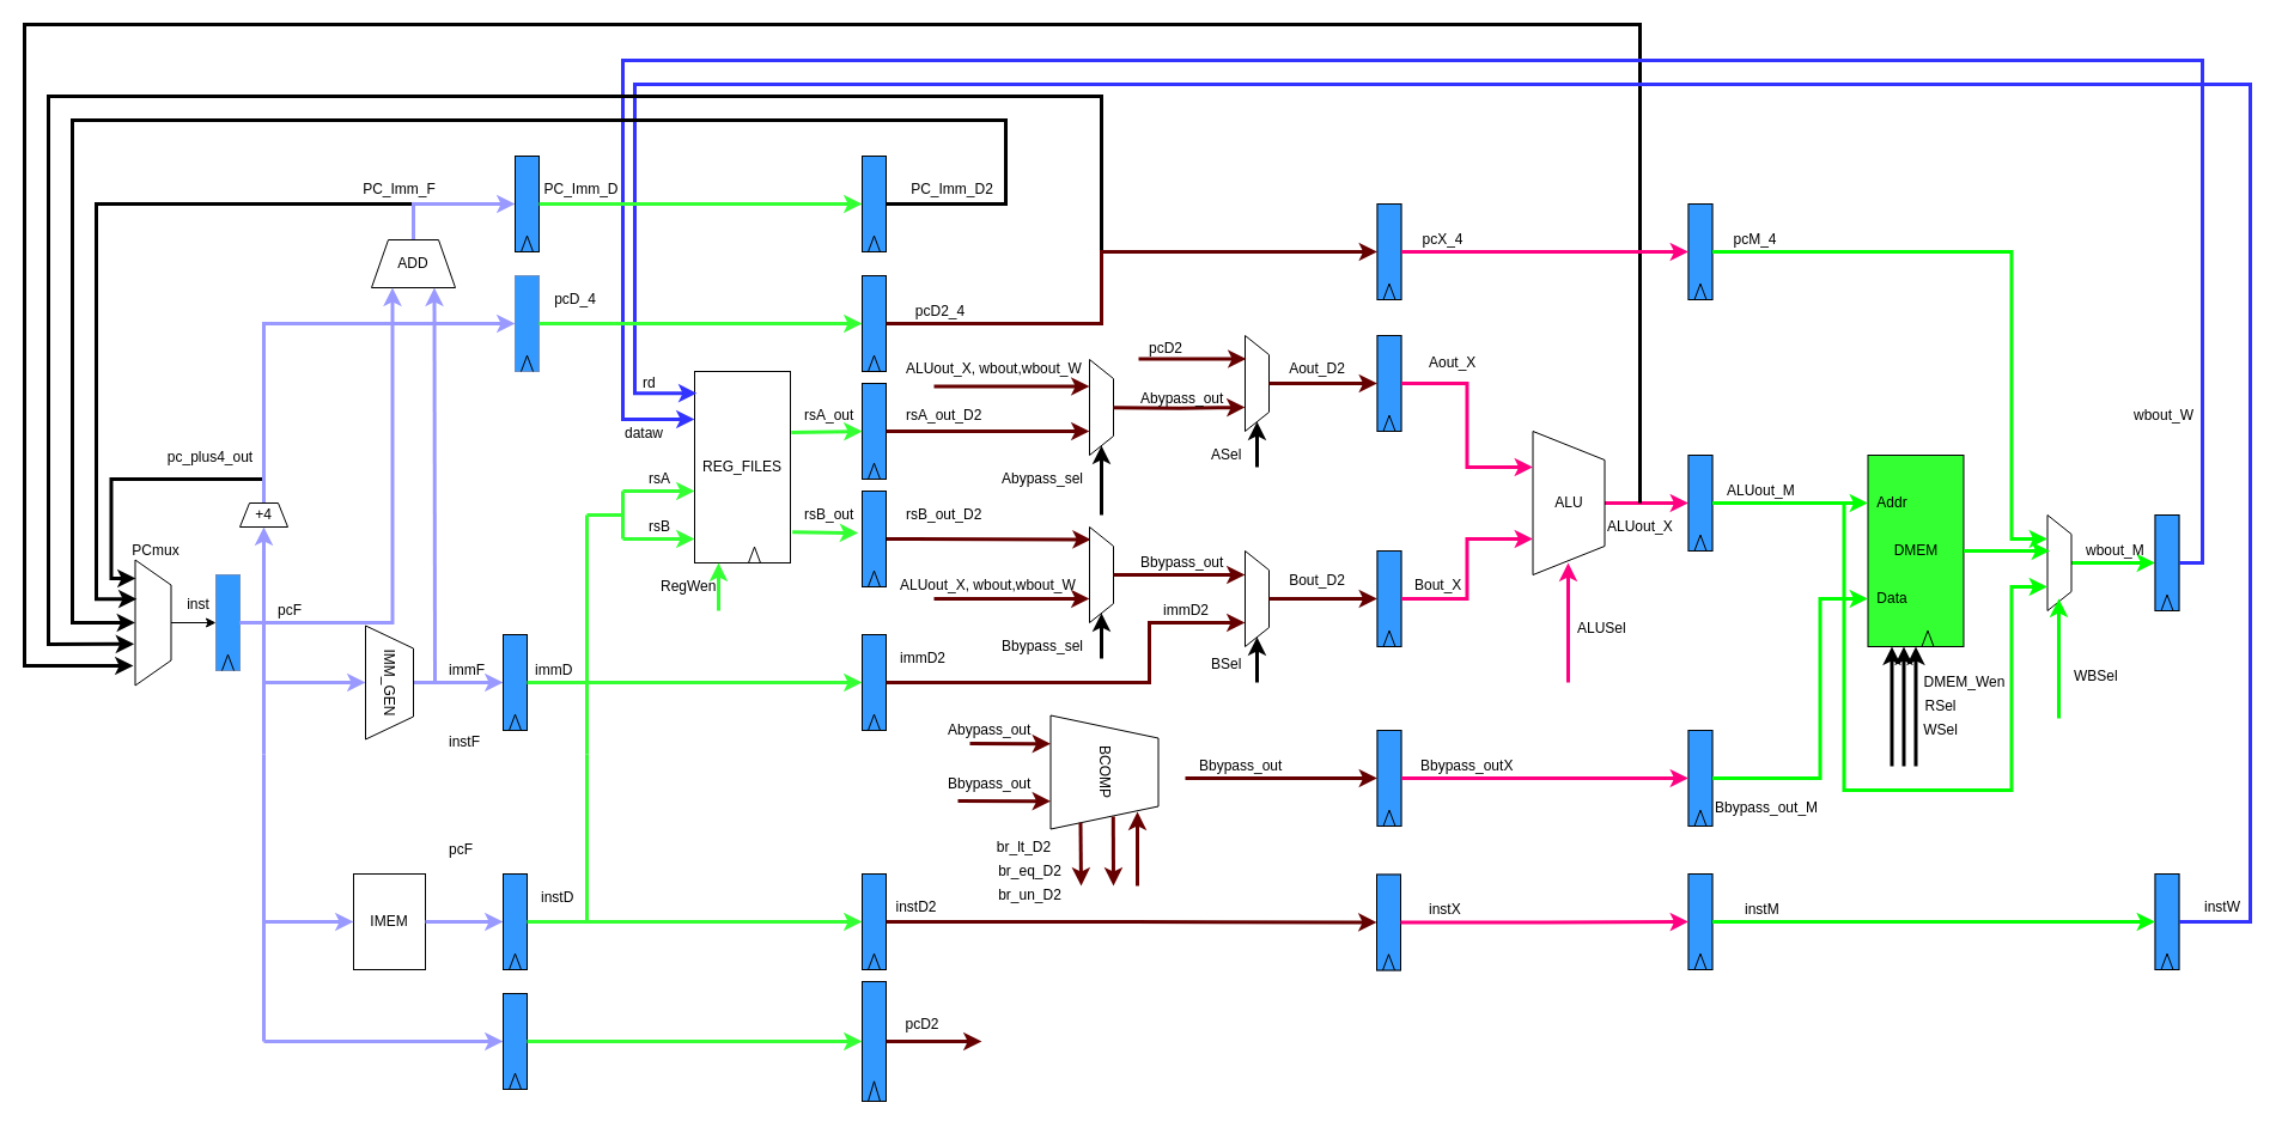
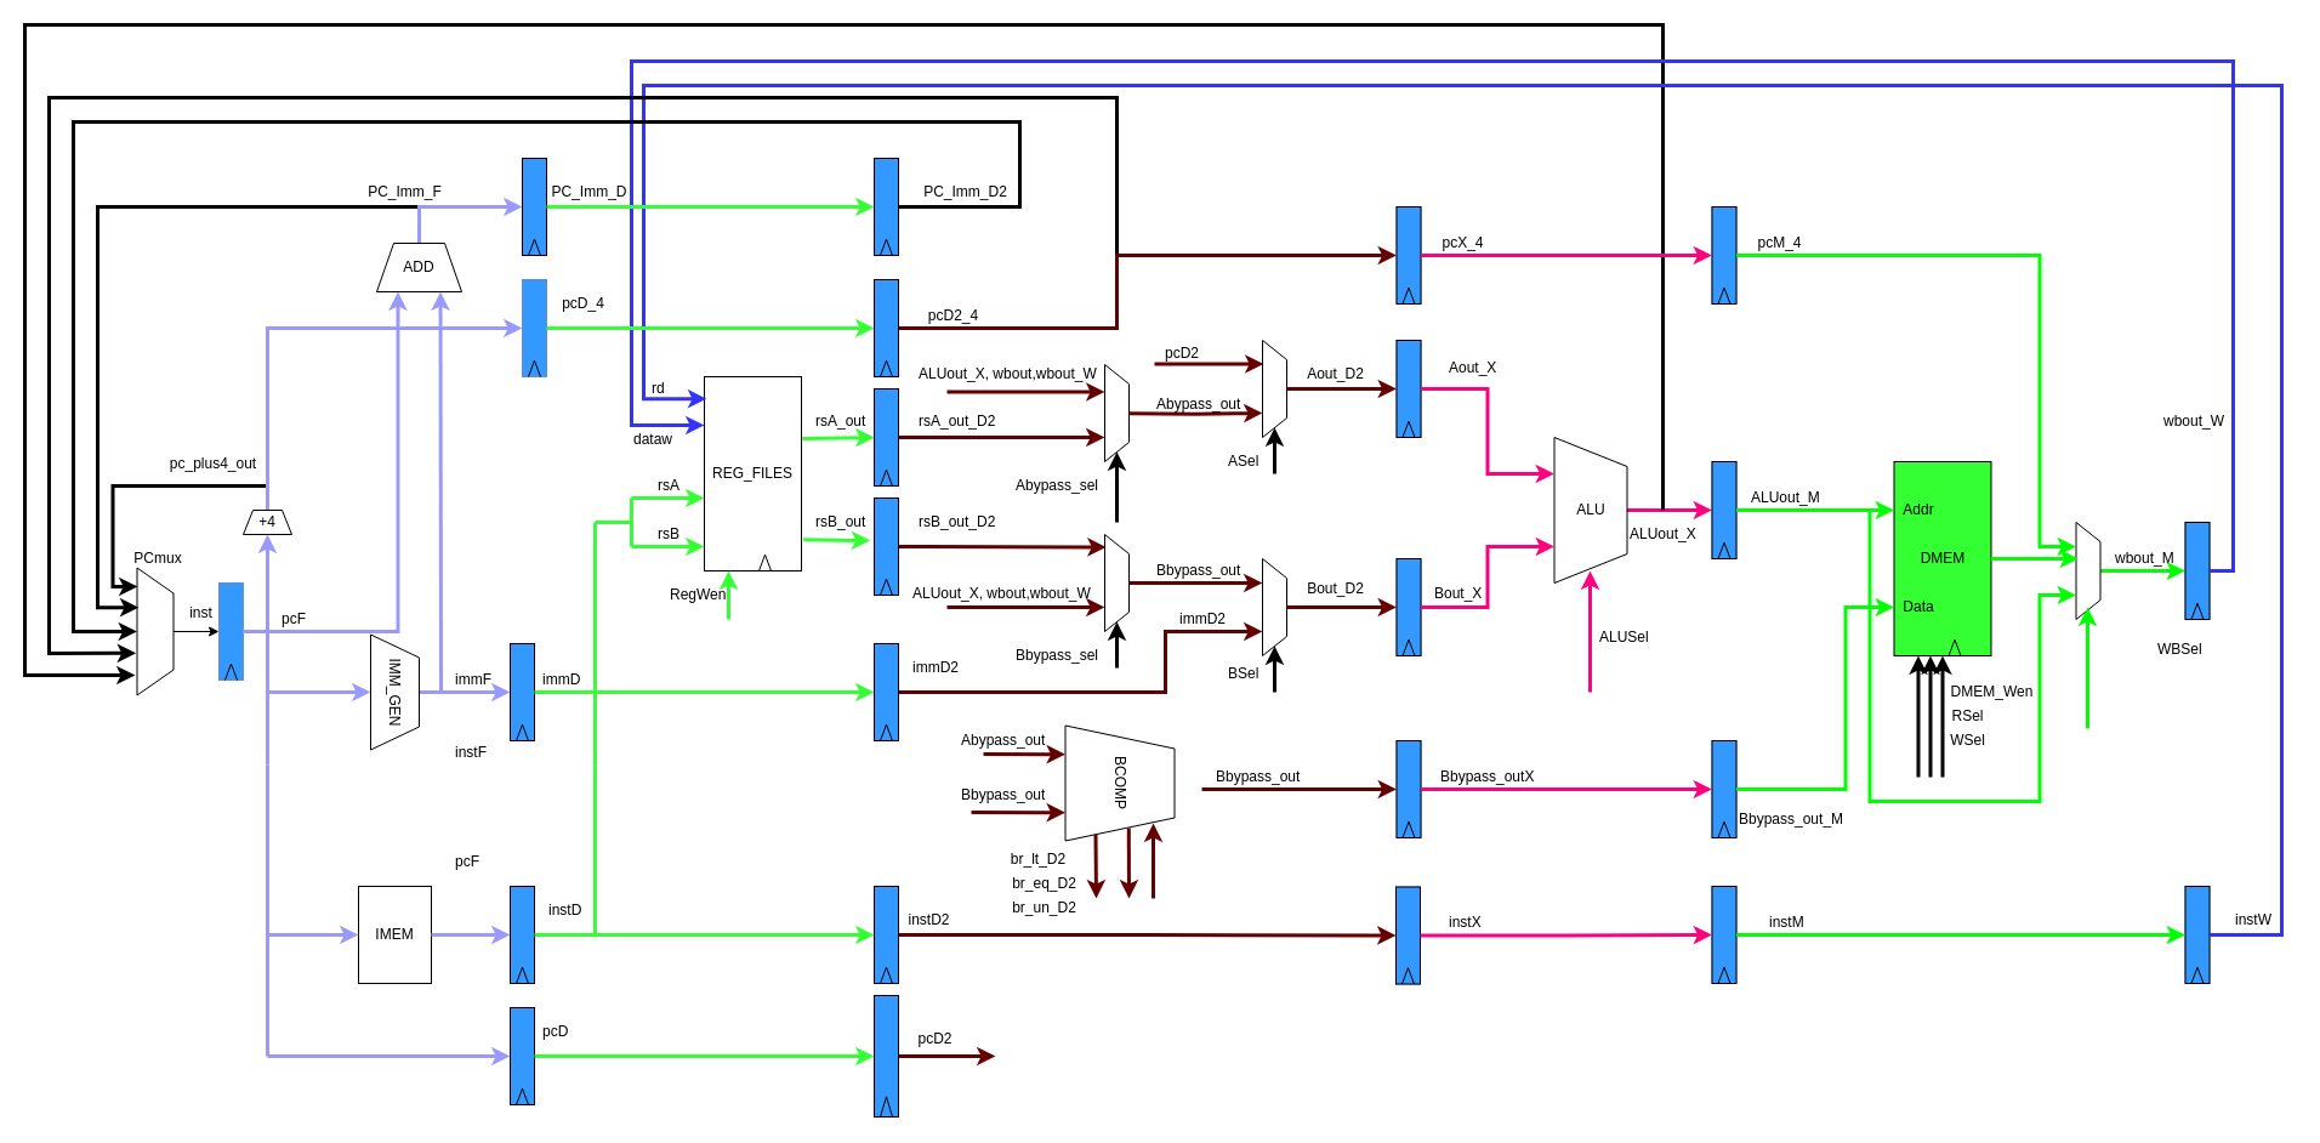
- <mxCell id="166" value="WBSel" style="text;html=1;resizable=0;points=[];autosize=1;align=left;verticalAlign=top;spacingTop=-4;" parent="1" vertex="1"><mxGeometry x="1730.5" y="555" width="50" height="20" as="geometry" /></mxCell>
+ <mxCell id="166" value="WBSel" style="text;html=1;resizable=0;points=[];autosize=1;align=left;verticalAlign=top;spacingTop=-4;" parent="1" vertex="1"><mxGeometry x="1775.5" y="525" width="50" height="20" as="geometry" /></mxCell>
+ <mxCell id="93" value="pcD" style="text;html=1;resizable=0;points=[];autosize=1;align=left;verticalAlign=top;spacingTop=-4;" parent="1" vertex="1"><mxGeometry x="445" y="840" width="40" height="20" as="geometry" /></mxCell>
